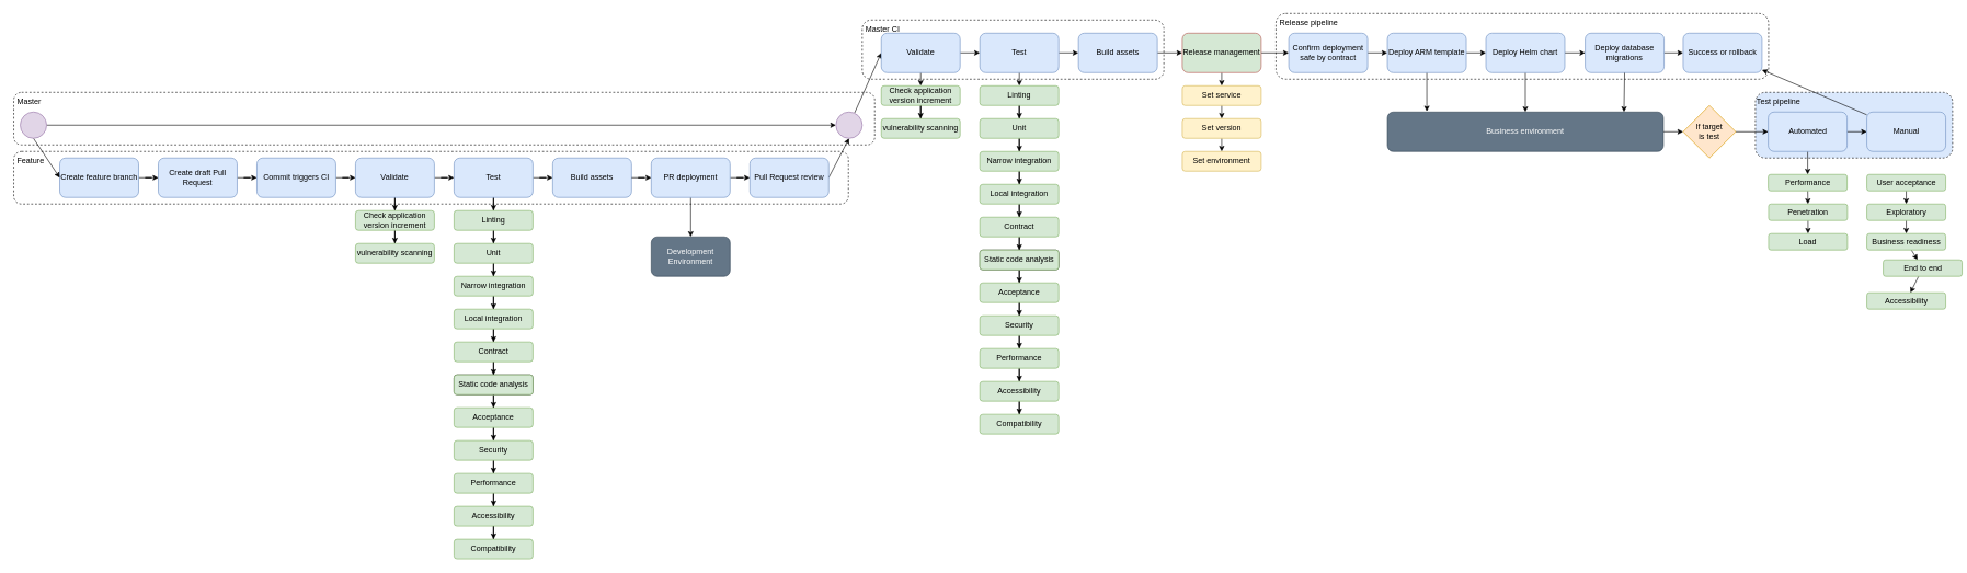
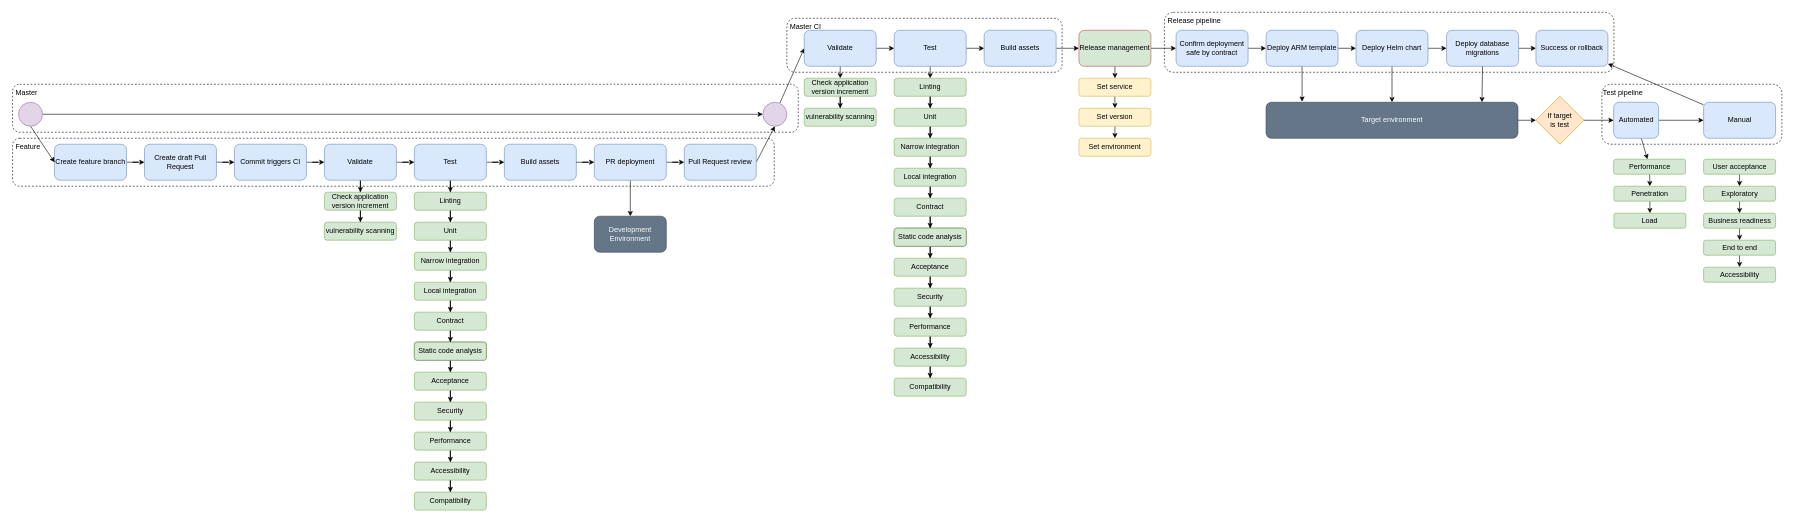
- <mxCell id="111" value="Test pipeline" style="rounded=1;whiteSpace=wrap;html=1;dashed=1;align=left;verticalAlign=top;fillColor=#dae8fc;" parent="1" vertex="1"><mxGeometry x="2670" y="140" width="300" height="100" as="geometry" /></mxCell>
+ <mxCell id="111" value="Test pipeline" style="rounded=1;whiteSpace=wrap;html=1;dashed=1;align=left;verticalAlign=top;" parent="1" vertex="1"><mxGeometry x="2670" y="140" width="300" height="100" as="geometry" /></mxCell>
- <mxCell id="110" value="Business environment" style="rounded=1;whiteSpace=wrap;html=1;align=center;fillColor=#647687;strokeColor=#314354;fontColor=#ffffff;" parent="1" vertex="1"><mxGeometry x="2110" y="170" width="420" height="60" as="geometry" /></mxCell>
+ <mxCell id="110" value="Target environment" style="rounded=1;whiteSpace=wrap;html=1;align=center;fillColor=#647687;strokeColor=#314354;fontColor=#ffffff;" parent="1" vertex="1"><mxGeometry x="2110" y="170" width="420" height="60" as="geometry" /></mxCell>
- <mxCell id="114" value="Automated" style="rounded=1;whiteSpace=wrap;html=1;fillColor=#dae8fc;strokeColor=#6c8ebf;" parent="1" vertex="1"><mxGeometry x="2689.5" y="170" width="120" height="60" as="geometry" /></mxCell>
+ <mxCell id="114" value="Automated" style="rounded=1;whiteSpace=wrap;html=1;fillColor=#dae8fc;strokeColor=#6c8ebf;" parent="1" vertex="1"><mxGeometry x="2689.5" y="170" width="75" height="60" as="geometry" /></mxCell>
- <mxCell id="130" value="End to end" style="rounded=1;whiteSpace=wrap;html=1;fillColor=#d5e8d4;strokeColor=#82b366;" parent="1" vertex="1"><mxGeometry x="2864.5" y="395" width="120" height="25" as="geometry" /></mxCell>
+ <mxCell id="130" value="End to end" style="rounded=1;whiteSpace=wrap;html=1;fillColor=#d5e8d4;strokeColor=#82b366;" parent="1" vertex="1"><mxGeometry x="2839.5" y="400" width="120" height="25" as="geometry" /></mxCell>
